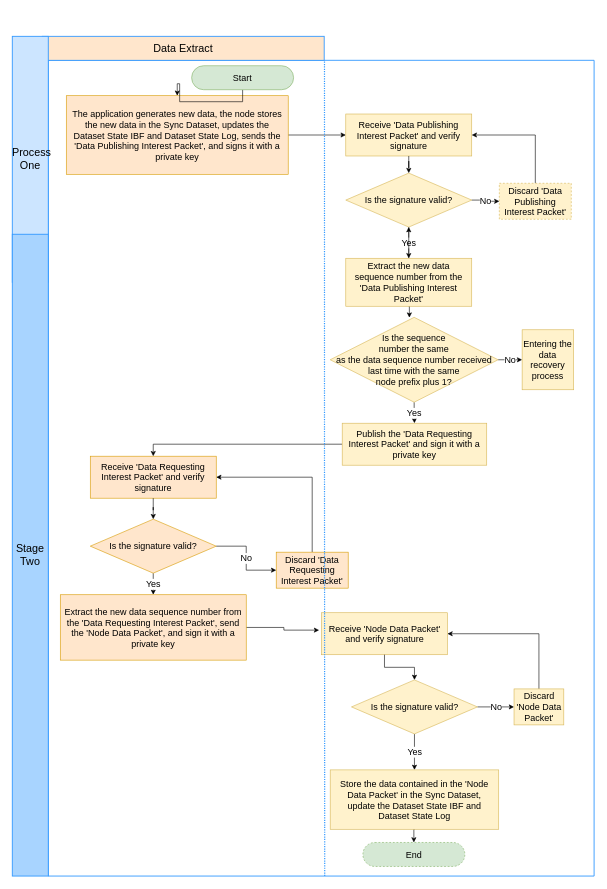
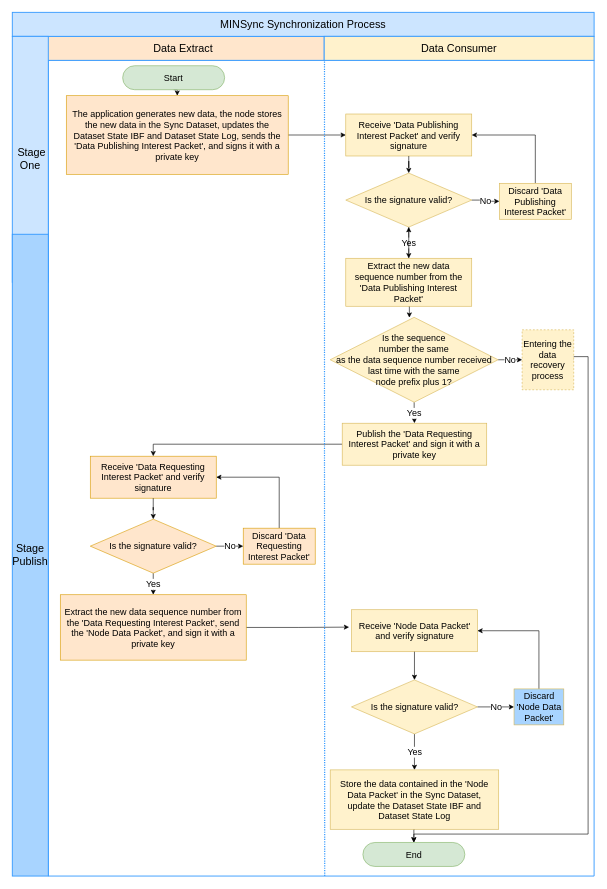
+ <mxCell id="46" value="MINSync Synchronization Process" style="rounded=0;whiteSpace=wrap;html=1;fontSize=18;fillColor=#CCE5FF;strokeColor=#3399FF;strokeWidth=1.5;fontStyle=0" vertex="1" parent="1"><mxGeometry x="20" y="20" width="970" height="40" as="geometry" /></mxCell>
+ <mxCell id="49" value="Data Consumer" style="rounded=0;whiteSpace=wrap;html=1;fontSize=18;fillColor=#fff2cc;strokeColor=#3399FF;strokeWidth=1.5;" vertex="1" parent="1"><mxGeometry x="540" y="60" width="450" height="40" as="geometry" /></mxCell>
- <mxCell id="27" value="Start" style="rounded=1;whiteSpace=wrap;html=1;fontSize=15;arcSize=50;fillColor=#d5e8d4;strokeColor=#82b366;" vertex="1" parent="2"><mxGeometry x="239" y="9" width="170" height="40" as="geometry" /></mxCell>
+ <mxCell id="27" value="Start" style="rounded=1;whiteSpace=wrap;html=1;fontSize=15;arcSize=50;fillColor=#d5e8d4;strokeColor=#82b366;" vertex="1" parent="2"><mxGeometry x="124" y="9" width="170" height="40" as="geometry" /></mxCell>
- <mxCell id="47" value="&amp;nbsp;Process&lt;br&gt;One" style="rounded=0;whiteSpace=wrap;html=1;fontSize=18;fillColor=#CCE5FF;strokeColor=#3399FF;strokeWidth=1.5;" vertex="1" parent="1"><mxGeometry x="20" y="60" width="60" height="410" as="geometry" /></mxCell>
+ <mxCell id="47" value="&amp;nbsp;Stage&lt;br&gt;One" style="rounded=0;whiteSpace=wrap;html=1;fontSize=18;fillColor=#CCE5FF;strokeColor=#3399FF;strokeWidth=1.5;" vertex="1" parent="1"><mxGeometry x="20" y="60" width="60" height="410" as="geometry" /></mxCell>
- <mxCell id="8" value="Discard 'Data Publishing Interest Packet'" style="rounded=0;whiteSpace=wrap;html=1;fontSize=15;align=center;verticalAlign=middle;fillColor=#fff2cc;strokeColor=#d6b656;dashed=1;" vertex="1" parent="2"><mxGeometry x="752" y="205" width="120" height="60" as="geometry" /></mxCell>
+ <mxCell id="8" value="Discard 'Data Publishing Interest Packet'" style="rounded=0;whiteSpace=wrap;html=1;fontSize=15;align=center;verticalAlign=middle;fillColor=#fff2cc;strokeColor=#d6b656;" vertex="1" parent="2"><mxGeometry x="752" y="205" width="120" height="60" as="geometry" /></mxCell>
- <mxCell id="41" value="Entering the data recovery process" style="rounded=0;whiteSpace=wrap;html=1;fontSize=15;align=center;verticalAlign=middle;fillColor=#fff2cc;strokeColor=#d6b656;" vertex="1" parent="2"><mxGeometry x="790" y="449.25" width="86" height="100" as="geometry" /></mxCell>
+ <mxCell id="41" value="Entering the data recovery process" style="rounded=0;whiteSpace=wrap;html=1;fontSize=15;align=center;verticalAlign=middle;fillColor=#fff2cc;strokeColor=#d6b656;dashed=1;" vertex="1" parent="2"><mxGeometry x="790" y="449.25" width="86" height="100" as="geometry" /></mxCell>
- <mxCell id="48" value="Stage&lt;br&gt;Two" style="rounded=0;whiteSpace=wrap;html=1;fontSize=18;fillColor=#A8D4FF;strokeColor=#3399FF;strokeWidth=1.5;" vertex="1" parent="1"><mxGeometry x="20" y="390" width="60" height="1070" as="geometry" /></mxCell>
+ <mxCell id="48" value="Stage&lt;br&gt;Publish" style="rounded=0;whiteSpace=wrap;html=1;fontSize=18;fillColor=#A8D4FF;strokeColor=#3399FF;strokeWidth=1.5;" vertex="1" parent="1"><mxGeometry x="20" y="390" width="60" height="1070" as="geometry" /></mxCell>
- <mxCell id="33" value="Discard 'Data Requesting Interest Packet'" style="rounded=0;whiteSpace=wrap;html=1;fontSize=15;align=center;verticalAlign=middle;fillColor=#ffe6cc;strokeColor=#d79b00;" vertex="1" parent="2"><mxGeometry x="380" y="820" width="120" height="60" as="geometry" /></mxCell>
+ <mxCell id="33" value="Discard 'Data Requesting Interest Packet'" style="rounded=0;whiteSpace=wrap;html=1;fontSize=15;align=center;verticalAlign=middle;fillColor=#ffe6cc;strokeColor=#d79b00;" vertex="1" parent="2"><mxGeometry x="325" y="780" width="120" height="60" as="geometry" /></mxCell>
- <mxCell id="14" value="Receive 'Node Data Packet' and verify signature" style="rounded=0;whiteSpace=wrap;html=1;fontSize=15;align=center;verticalAlign=middle;spacing=10;fillColor=#fff2cc;strokeColor=#d6b656;" vertex="1" parent="2"><mxGeometry x="455.5" y="921" width="210" height="70" as="geometry" /></mxCell>
+ <mxCell id="14" value="Receive 'Node Data Packet' and verify signature" style="rounded=0;whiteSpace=wrap;html=1;fontSize=15;align=center;verticalAlign=middle;spacing=10;fillColor=#fff2cc;strokeColor=#d6b656;" vertex="1" parent="2"><mxGeometry x="505.5" y="916" width="210" height="70" as="geometry" /></mxCell>
+ <mxCell id="40" style="edgeStyle=orthogonalEdgeStyle;rounded=0;orthogonalLoop=1;jettySize=auto;html=1;exitX=1;exitY=0.5;exitDx=0;exitDy=0;entryX=0.5;entryY=0;entryDx=0;entryDy=0;fontSize=15;" edge="1" parent="2" source="41" target="23"><mxGeometry relative="1" as="geometry"><Array as="points"><mxPoint x="860" y="499" /><mxPoint x="860" y="494" /><mxPoint x="900" y="494" /><mxPoint x="900" y="1290" /><mxPoint x="610" y="1290" /></Array></mxGeometry></mxCell>
- <mxCell id="20" value="Discard 'Node Data Packet'" style="rounded=0;whiteSpace=wrap;html=1;fontSize=15;align=center;verticalAlign=middle;fillColor=#fff2cc;strokeColor=#d6b656;" vertex="1" parent="2"><mxGeometry x="776.5" y="1048" width="83" height="60" as="geometry" /></mxCell>
+ <mxCell id="20" value="Discard 'Node Data Packet'" style="rounded=0;whiteSpace=wrap;html=1;fontSize=15;align=center;verticalAlign=middle;fillColor=#a8d4ff;strokeColor=#d6b656;" vertex="1" parent="2"><mxGeometry x="776.5" y="1048" width="83" height="60" as="geometry" /></mxCell>
- <mxCell id="23" value="End" style="rounded=1;whiteSpace=wrap;html=1;fontSize=15;arcSize=50;fillColor=#d5e8d4;strokeColor=#82b366;dashed=1;" vertex="1" parent="2"><mxGeometry x="524.5" y="1304" width="170" height="40" as="geometry" /></mxCell>
+ <mxCell id="23" value="End" style="rounded=1;whiteSpace=wrap;html=1;fontSize=15;arcSize=50;fillColor=#d5e8d4;strokeColor=#82b366;" vertex="1" parent="2"><mxGeometry x="524.5" y="1304" width="170" height="40" as="geometry" /></mxCell>
